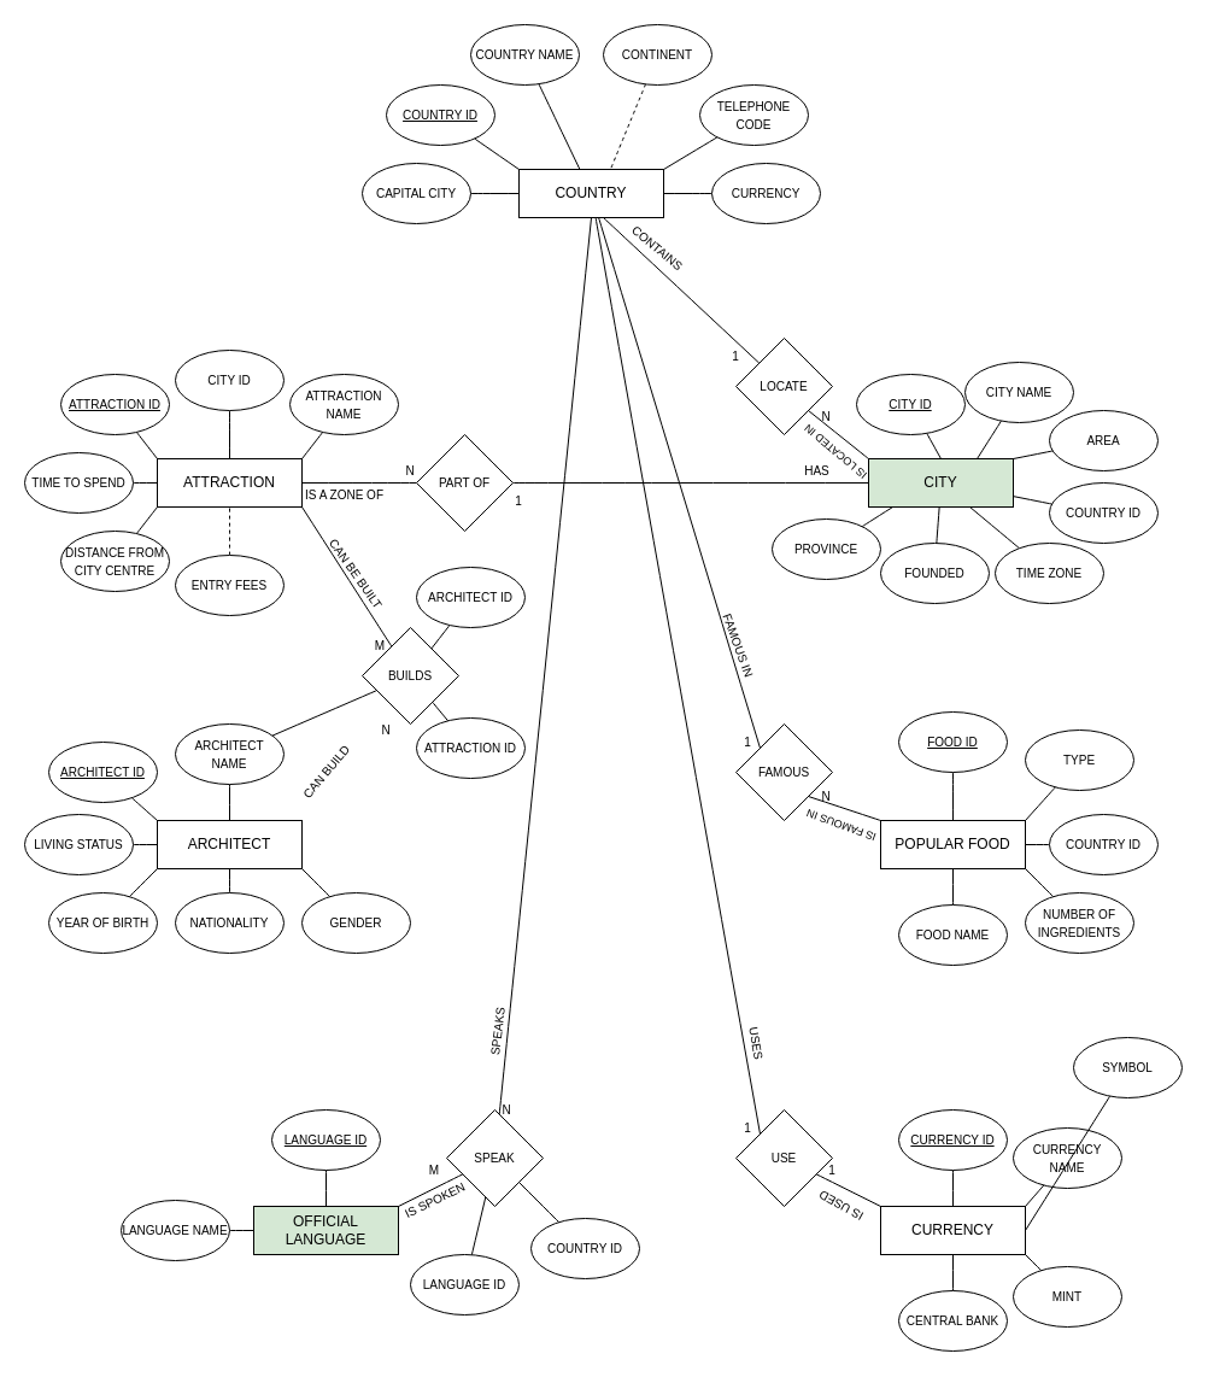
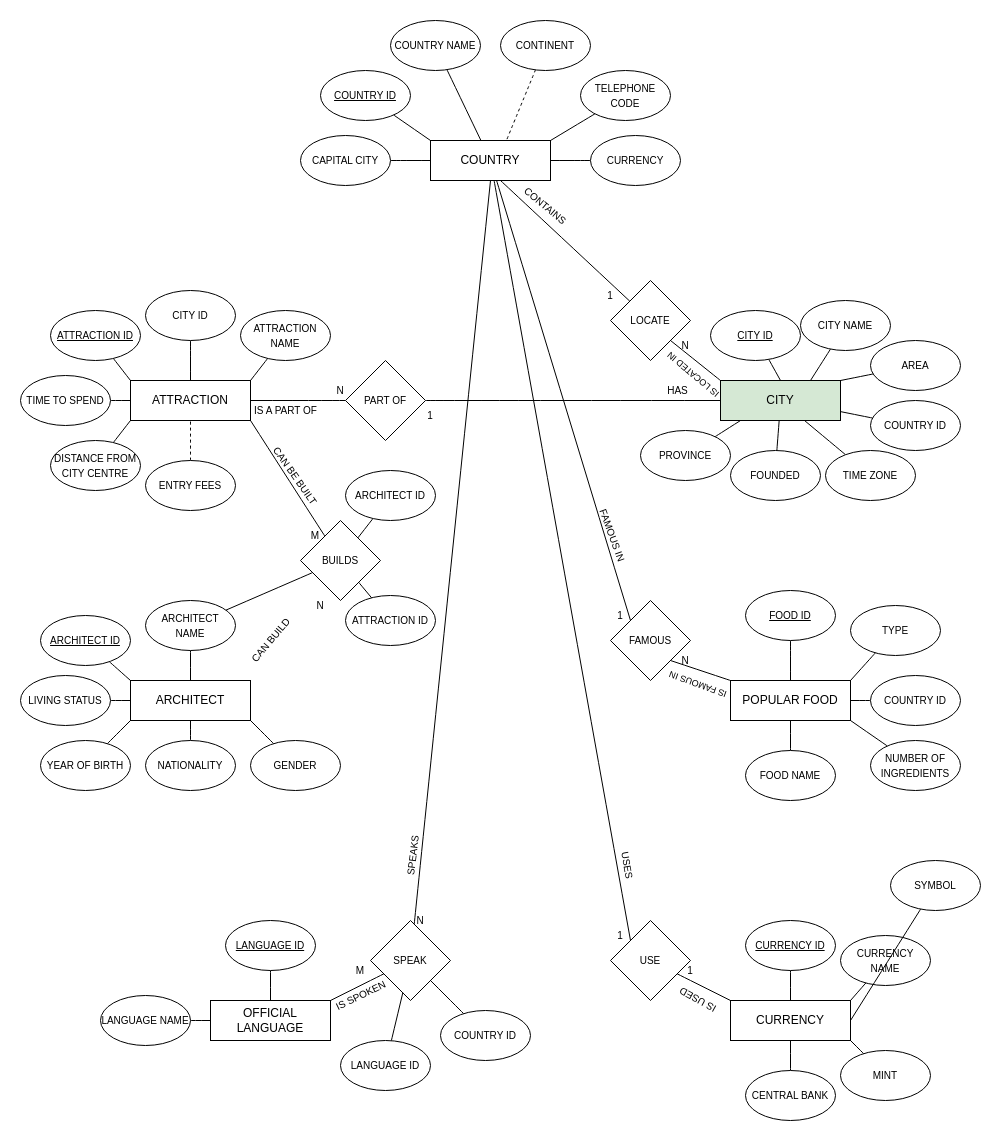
- <mxCell id="121" value="IS A ZONE OF" style="text;html=1;strokeColor=none;fillColor=none;align=center;verticalAlign=middle;whiteSpace=wrap;rounded=0;fontSize=10;" vertex="1" parent="1"><mxGeometry x="247.5" y="395" width="75" height="30" as="geometry" /></mxCell>
+ <mxCell id="121" value="IS A PART OF" style="text;html=1;strokeColor=none;fillColor=none;align=center;verticalAlign=middle;whiteSpace=wrap;rounded=0;fontSize=10;" vertex="1" parent="1"><mxGeometry x="247.5" y="395" width="75" height="30" as="geometry" /></mxCell>
- <mxCell id="65" value="&lt;font style=&quot;font-size: 10px&quot;&gt;NUMBER OF INGREDIENTS&lt;/font&gt;" style="ellipse;whiteSpace=wrap;html=1;direction=east;" vertex="1" parent="1"><mxGeometry x="850" y="740" width="90" height="50" as="geometry" /></mxCell>
+ <mxCell id="65" value="&lt;font style=&quot;font-size: 10px&quot;&gt;NUMBER OF INGREDIENTS&lt;/font&gt;" style="ellipse;whiteSpace=wrap;html=1;direction=east;" vertex="1" parent="1"><mxGeometry x="870" y="740" width="90" height="50" as="geometry" /></mxCell>
- <mxCell id="72" value="OFFICIAL LANGUAGE" style="rounded=0;whiteSpace=wrap;html=1;fillColor=#d5e8d4;" vertex="1" parent="1"><mxGeometry x="210" y="1000" width="120" height="40" as="geometry" /></mxCell>
+ <mxCell id="72" value="OFFICIAL LANGUAGE" style="rounded=0;whiteSpace=wrap;html=1;" vertex="1" parent="1"><mxGeometry x="210" y="1000" width="120" height="40" as="geometry" /></mxCell>
